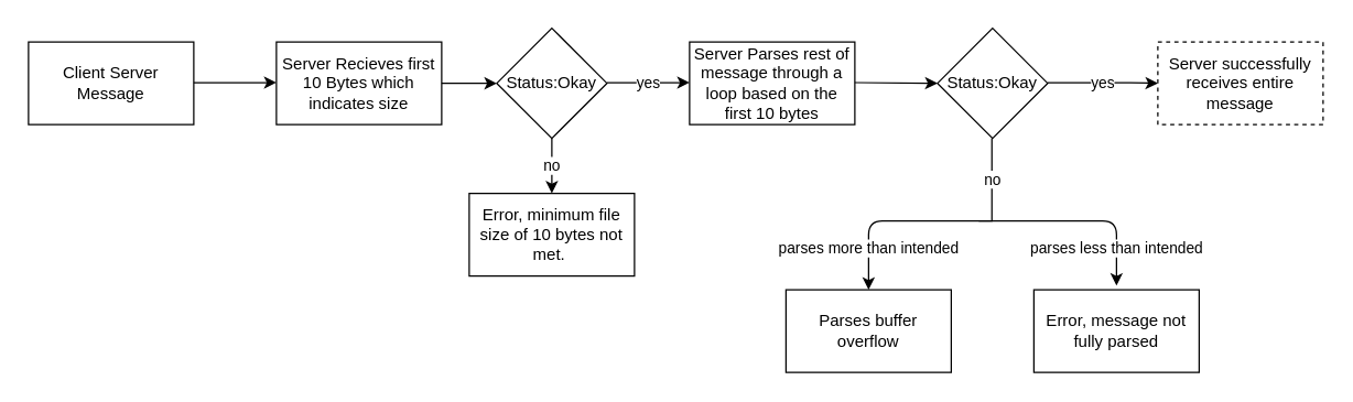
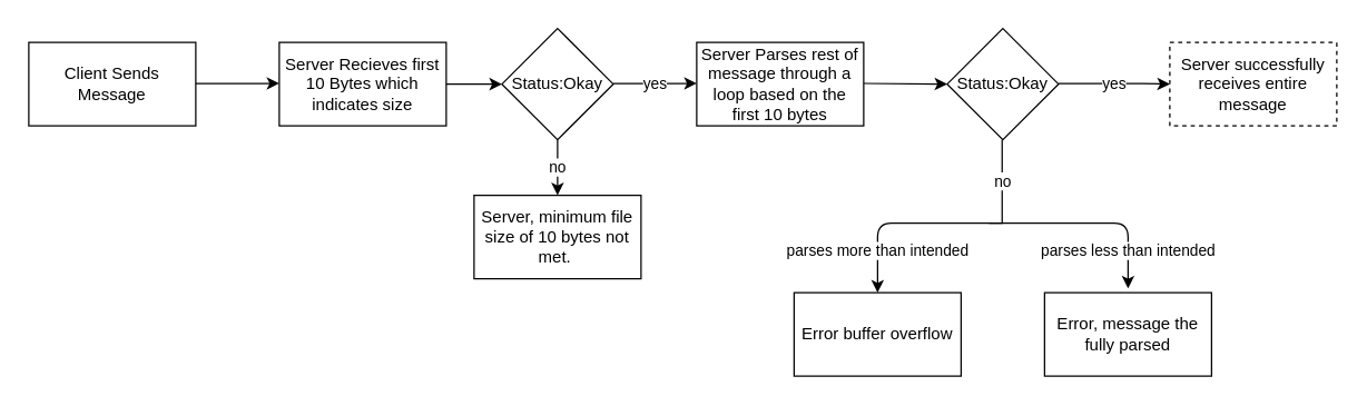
- <mxCell id="2" value="Client Server Message" style="rounded=0;whiteSpace=wrap;html=1;" parent="1" vertex="1"><mxGeometry x="20" y="30" width="120" height="60" as="geometry" /></mxCell>
+ <mxCell id="2" value="Client Sends Message" style="rounded=0;whiteSpace=wrap;html=1;" parent="1" vertex="1"><mxGeometry x="20" y="30" width="120" height="60" as="geometry" /></mxCell>
- <mxCell id="9" value="Error, minimum file size of 10 bytes not met.&amp;nbsp;" style="rounded=0;whiteSpace=wrap;html=1;" parent="1" vertex="1"><mxGeometry x="340" y="140" width="120" height="60" as="geometry" /></mxCell>
+ <mxCell id="9" value="Server, minimum file size of 10 bytes not met.&amp;nbsp;" style="rounded=0;whiteSpace=wrap;html=1;" parent="1" vertex="1"><mxGeometry x="340" y="140" width="120" height="60" as="geometry" /></mxCell>
- <mxCell id="16" value="Parses buffer overflow" style="rounded=0;whiteSpace=wrap;html=1;" vertex="1" parent="1"><mxGeometry x="570" y="210" width="120" height="60" as="geometry" /></mxCell>
+ <mxCell id="16" value="Error buffer overflow" style="rounded=0;whiteSpace=wrap;html=1;" vertex="1" parent="1"><mxGeometry x="570" y="210" width="120" height="60" as="geometry" /></mxCell>
- <mxCell id="17" value="Error, message not fully parsed" style="rounded=0;whiteSpace=wrap;html=1;" vertex="1" parent="1"><mxGeometry x="750" y="210" width="120" height="60" as="geometry" /></mxCell>
+ <mxCell id="17" value="Error, message the fully parsed" style="rounded=0;whiteSpace=wrap;html=1;" vertex="1" parent="1"><mxGeometry x="750" y="210" width="120" height="60" as="geometry" /></mxCell>
